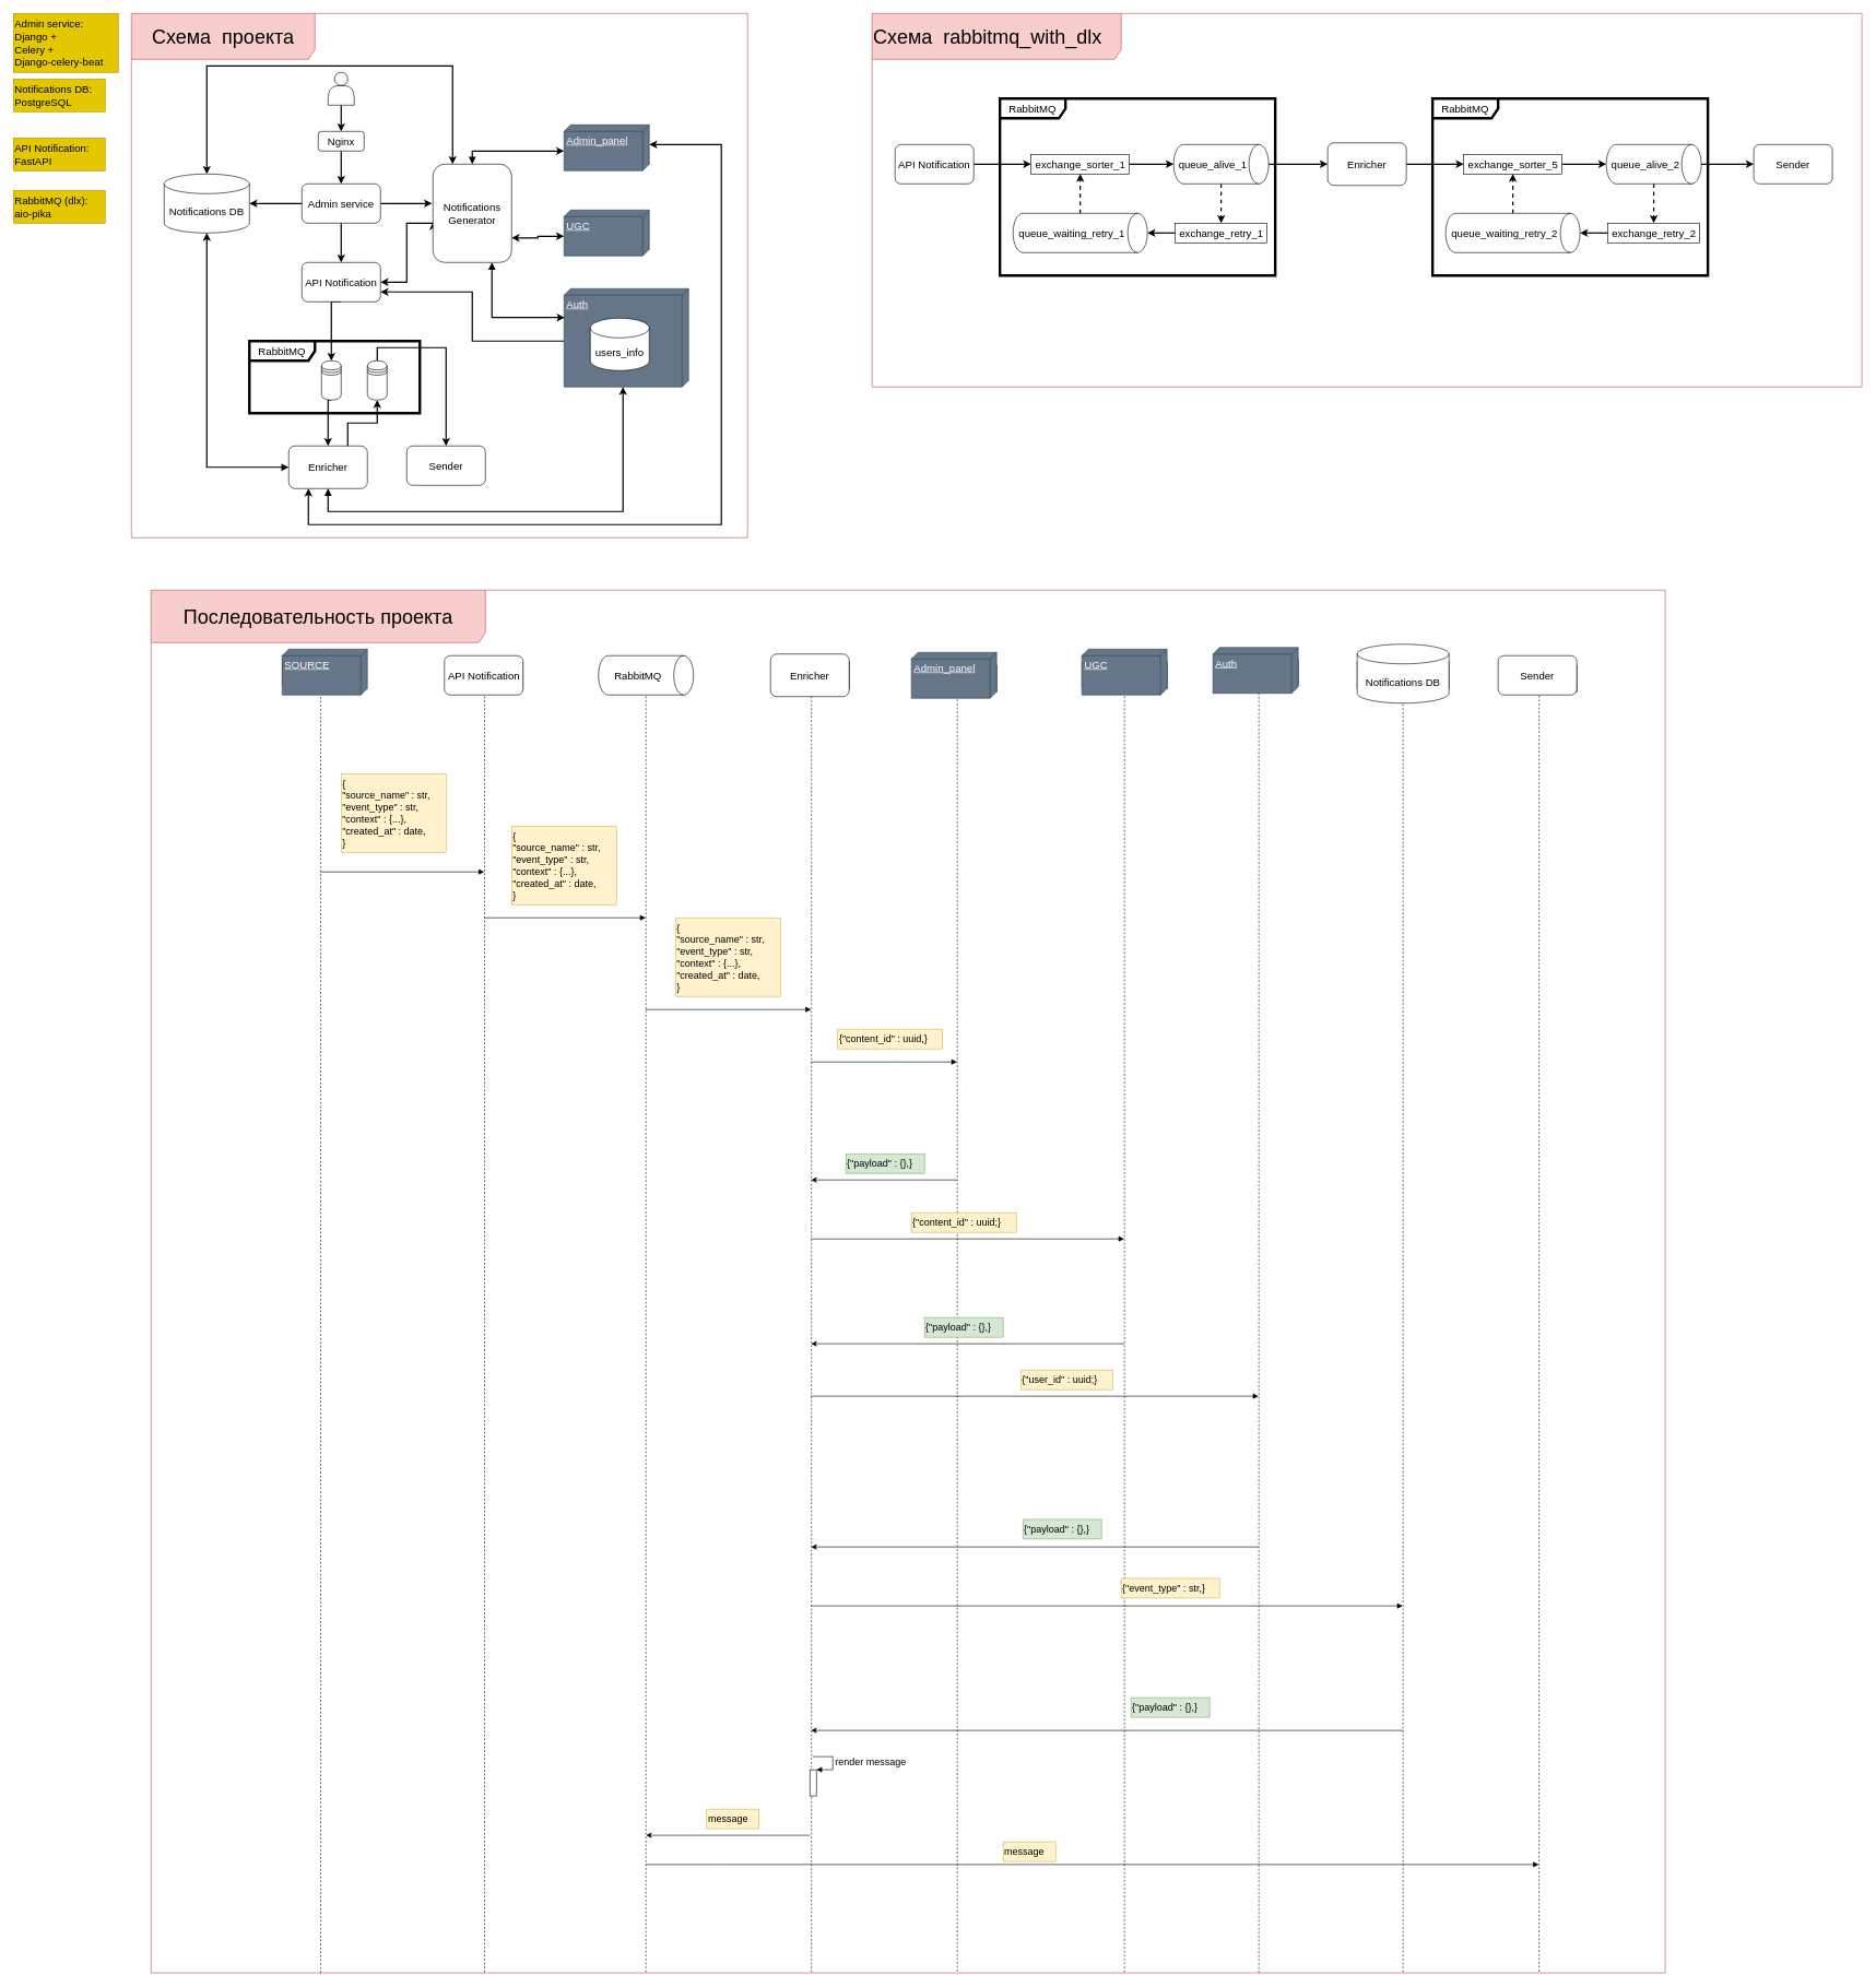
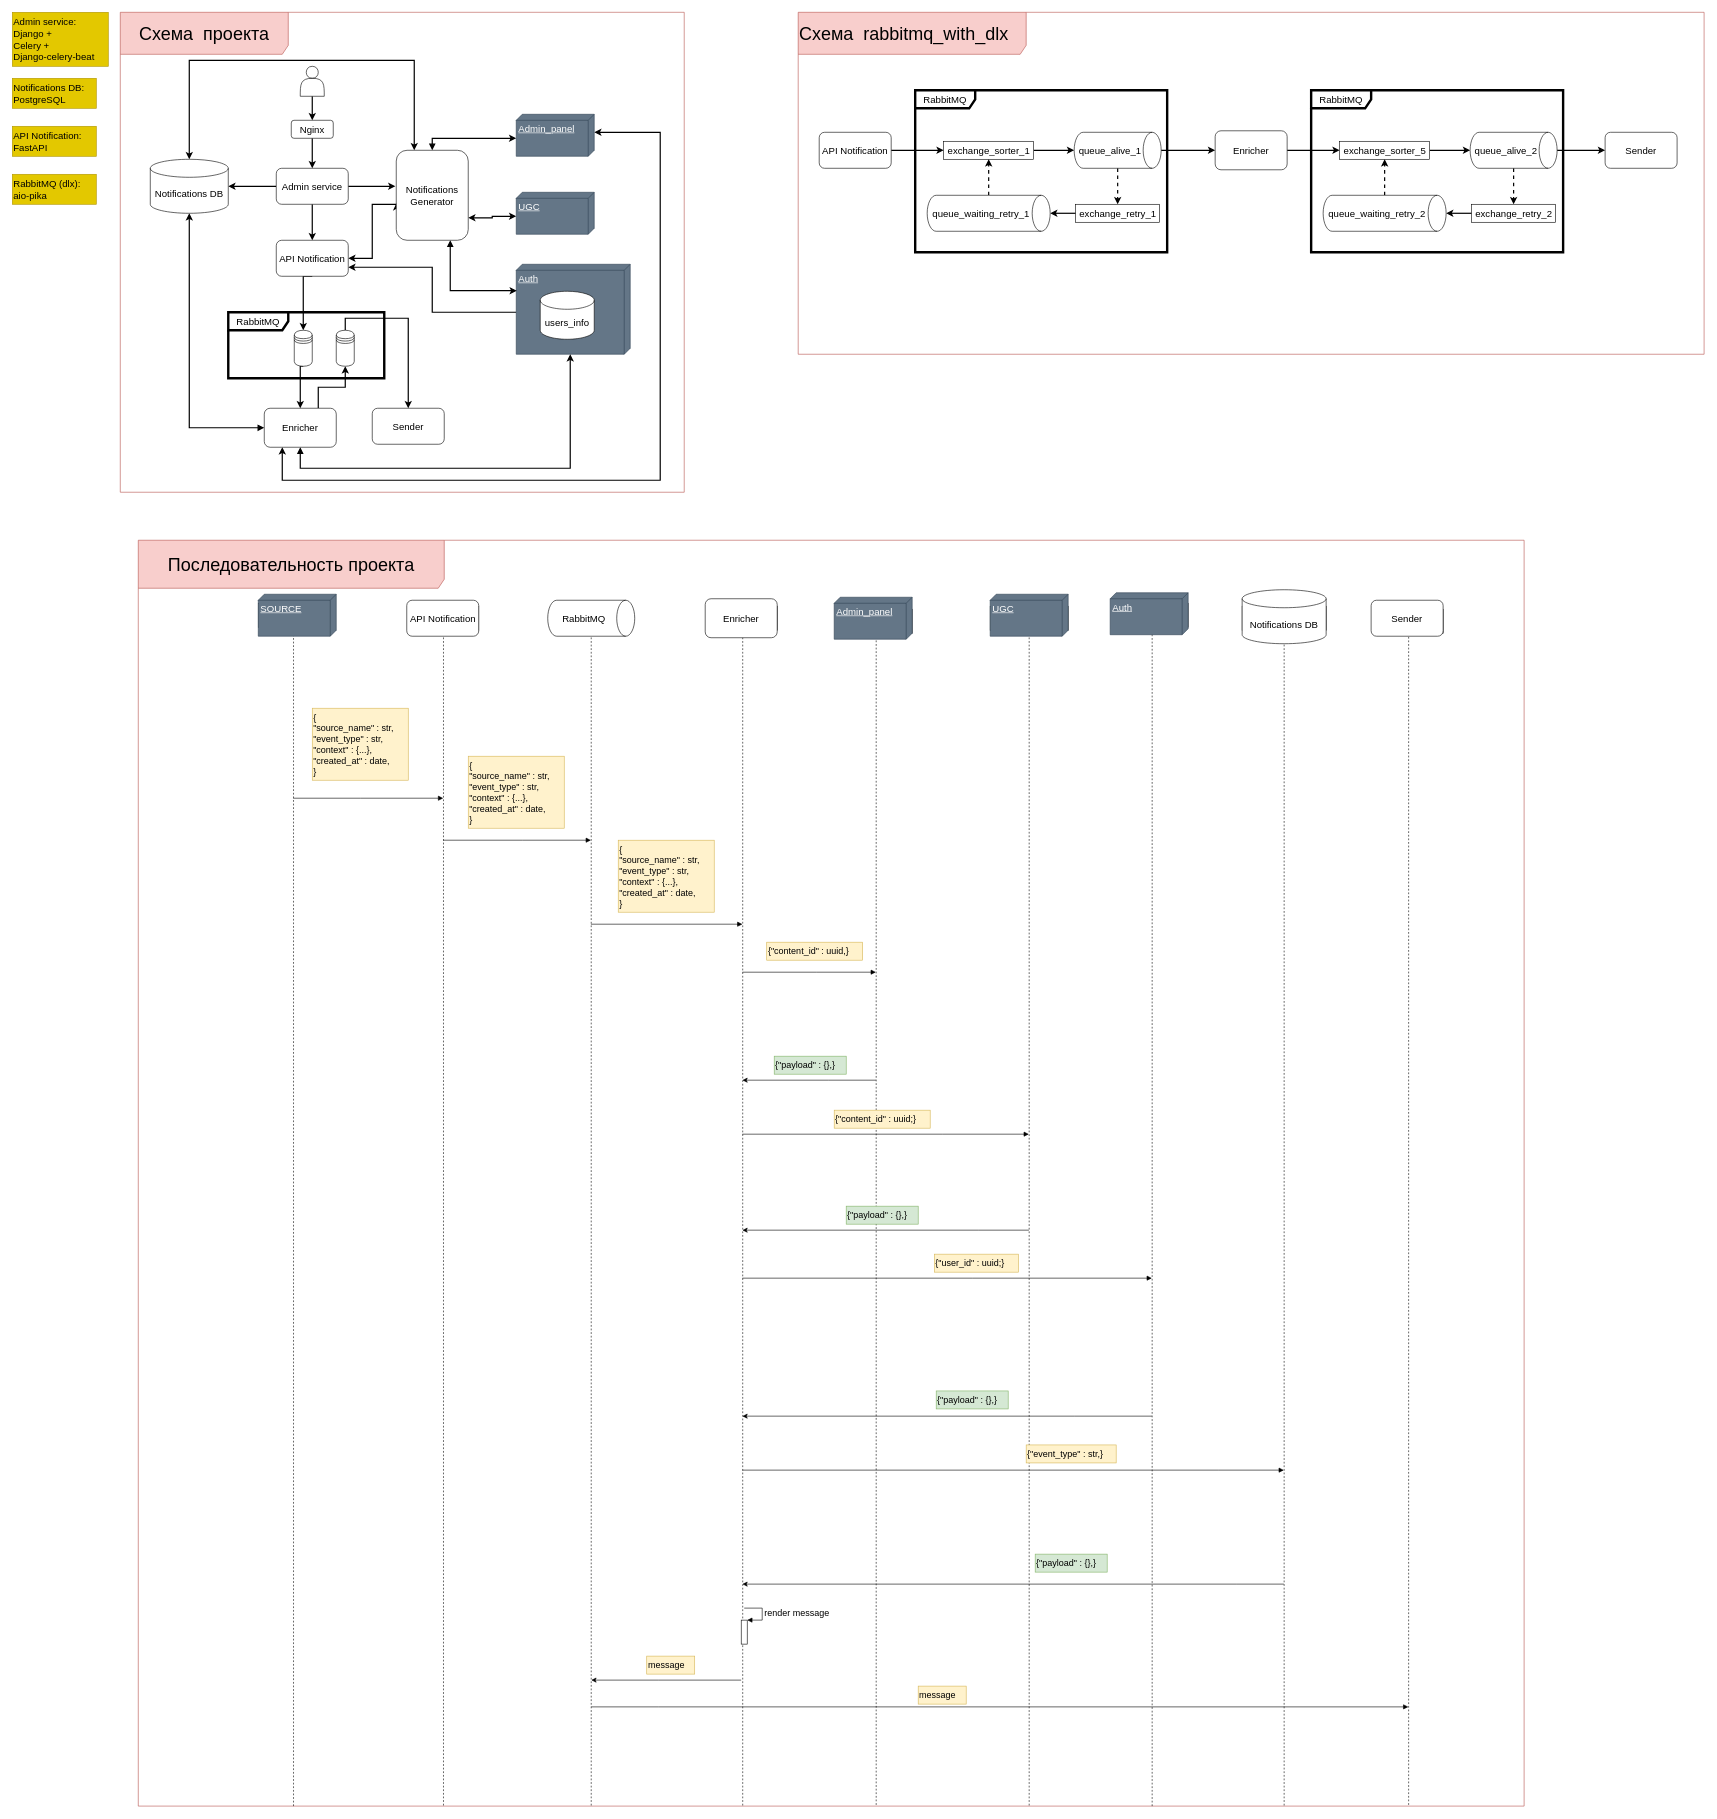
- <mxCell id="42" value="Notifications DB:&lt;br&gt;PostgreSQL" style="text;html=1;align=left;verticalAlign=middle;resizable=0;points=[];autosize=1;strokeColor=#B09500;fillColor=#e3c800;fontSize=16;fontColor=#000000;" parent="1" vertex="1"><mxGeometry x="20" y="120" width="140" height="50" as="geometry" /></mxCell>
+ <mxCell id="42" value="Notifications DB:&lt;br&gt;PostgreSQL" style="text;html=1;align=left;verticalAlign=middle;resizable=0;points=[];autosize=1;strokeColor=#B09500;fillColor=#e3c800;fontSize=16;fontColor=#000000;" parent="1" vertex="1"><mxGeometry x="20" y="130" width="140" height="50" as="geometry" /></mxCell>
